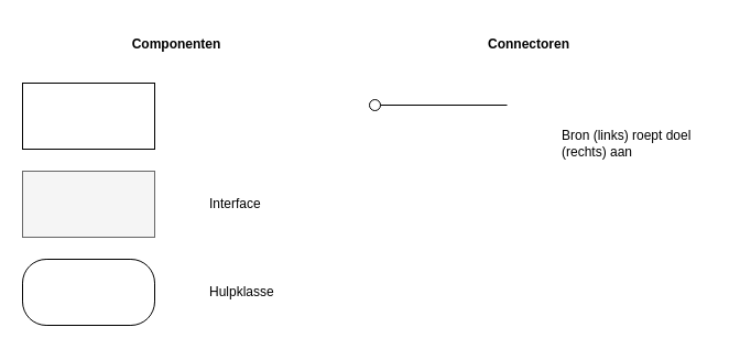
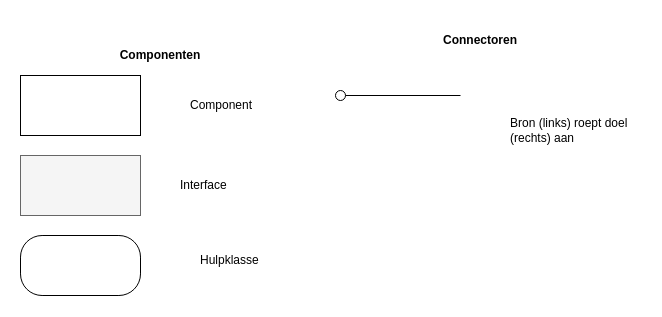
- <mxCell id="5" value="Componenten" style="text;html=1;strokeColor=none;fillColor=none;align=center;verticalAlign=middle;whiteSpace=wrap;rounded=0;spacing=10;fontStyle=1" parent="1" vertex="1"><mxGeometry x="20" y="20" width="280" height="40" as="geometry" /></mxCell>
+ <mxCell id="5" value="Componenten" style="text;html=1;strokeColor=none;fillColor=none;align=center;verticalAlign=middle;whiteSpace=wrap;rounded=0;spacing=10;fontStyle=1" parent="1" vertex="1"><mxGeometry width="280" height="40" as="geometry" x="20" y="35" /></mxCell>
+ <mxCell id="2" value="Component" style="text;html=1;strokeColor=none;fillColor=none;align=left;verticalAlign=middle;whiteSpace=wrap;rounded=0;spacing=10;" parent="1" vertex="1"><mxGeometry x="180" y="75" width="120" height="60" as="geometry" /></mxCell>
- <mxCell id="9" value="Interface" style="text;html=1;strokeColor=none;fillColor=none;align=left;verticalAlign=middle;whiteSpace=wrap;rounded=0;spacing=10;" parent="1" vertex="1"><mxGeometry x="180" y="155" width="120" height="60" as="geometry" /></mxCell>
+ <mxCell id="9" value="Interface" style="text;html=1;strokeColor=none;fillColor=none;align=left;verticalAlign=middle;whiteSpace=wrap;rounded=0;spacing=10;" parent="1" vertex="1"><mxGeometry x="170" y="155" width="120" height="60" as="geometry" /></mxCell>
- <mxCell id="11" value="Hulpklasse" style="text;html=1;strokeColor=none;fillColor=none;align=left;verticalAlign=middle;whiteSpace=wrap;rounded=0;spacing=10;" parent="1" vertex="1"><mxGeometry x="180" y="235" width="120" height="60" as="geometry" /></mxCell>
+ <mxCell id="11" value="Hulpklasse" style="text;html=1;strokeColor=none;fillColor=none;align=left;verticalAlign=middle;whiteSpace=wrap;rounded=0;spacing=10;" parent="1" vertex="1"><mxGeometry x="190" y="230" width="120" height="60" as="geometry" /></mxCell>
